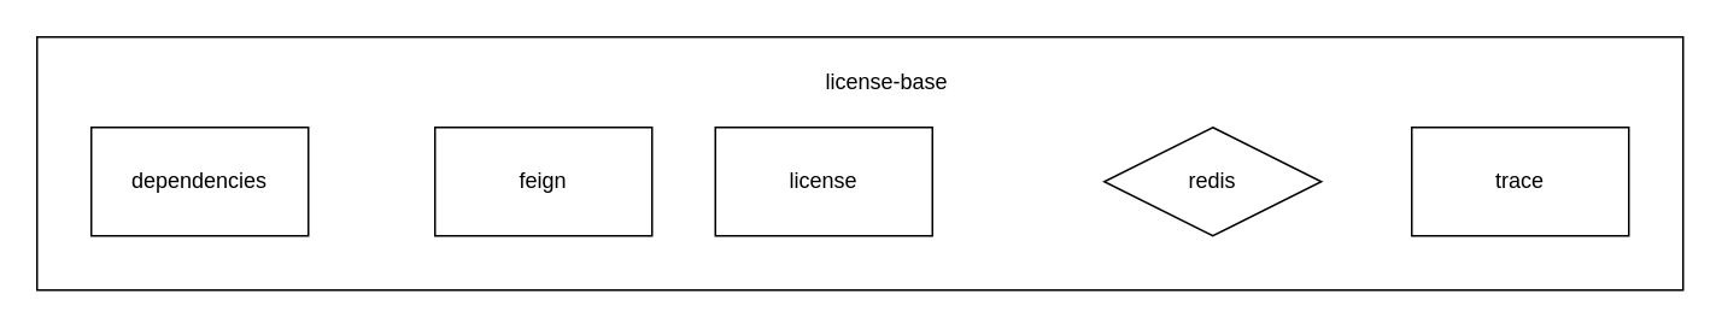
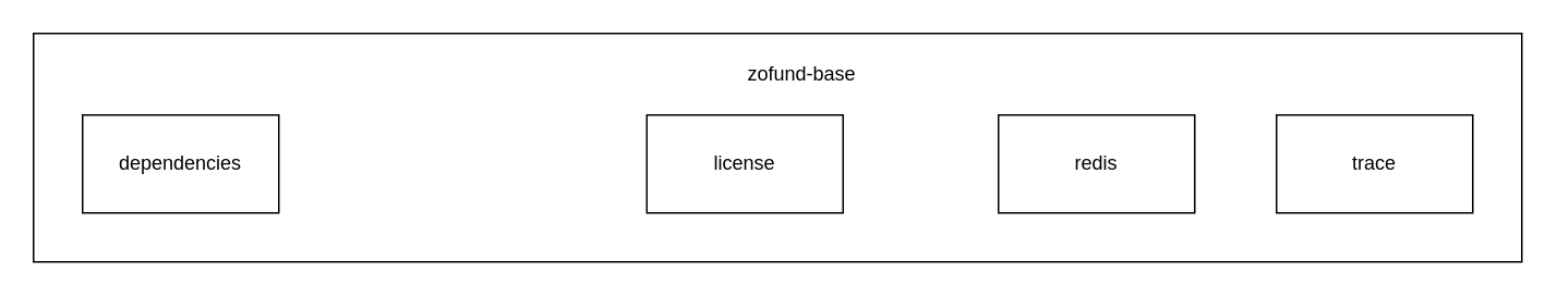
- <mxCell id="8" value="license-base" style="text;html=1;strokeColor=none;fillColor=none;align=center;verticalAlign=middle;whiteSpace=wrap;rounded=0;" vertex="1" parent="1"><mxGeometry x="440" y="30" width="100" height="30" as="geometry" /></mxCell>
+ <mxCell id="8" value="zofund-base" style="text;html=1;strokeColor=none;fillColor=none;align=center;verticalAlign=middle;whiteSpace=wrap;rounded=0;" vertex="1" parent="1"><mxGeometry x="440" y="30" width="100" height="30" as="geometry" /></mxCell>
- <mxCell id="3" value="feign" style="rounded=0;whiteSpace=wrap;html=1;" vertex="1" parent="1"><mxGeometry x="240" y="70" width="120" height="60" as="geometry" /></mxCell>
- <mxCell id="5" value="redis" style="rhombus;whiteSpace=wrap;html=1;" vertex="1" parent="1"><mxGeometry x="610" y="70" width="120" height="60" as="geometry" /></mxCell>
+ <mxCell id="5" value="redis" style="rounded=0;whiteSpace=wrap;html=1;" vertex="1" parent="1"><mxGeometry x="610" y="70" width="120" height="60" as="geometry" /></mxCell>
